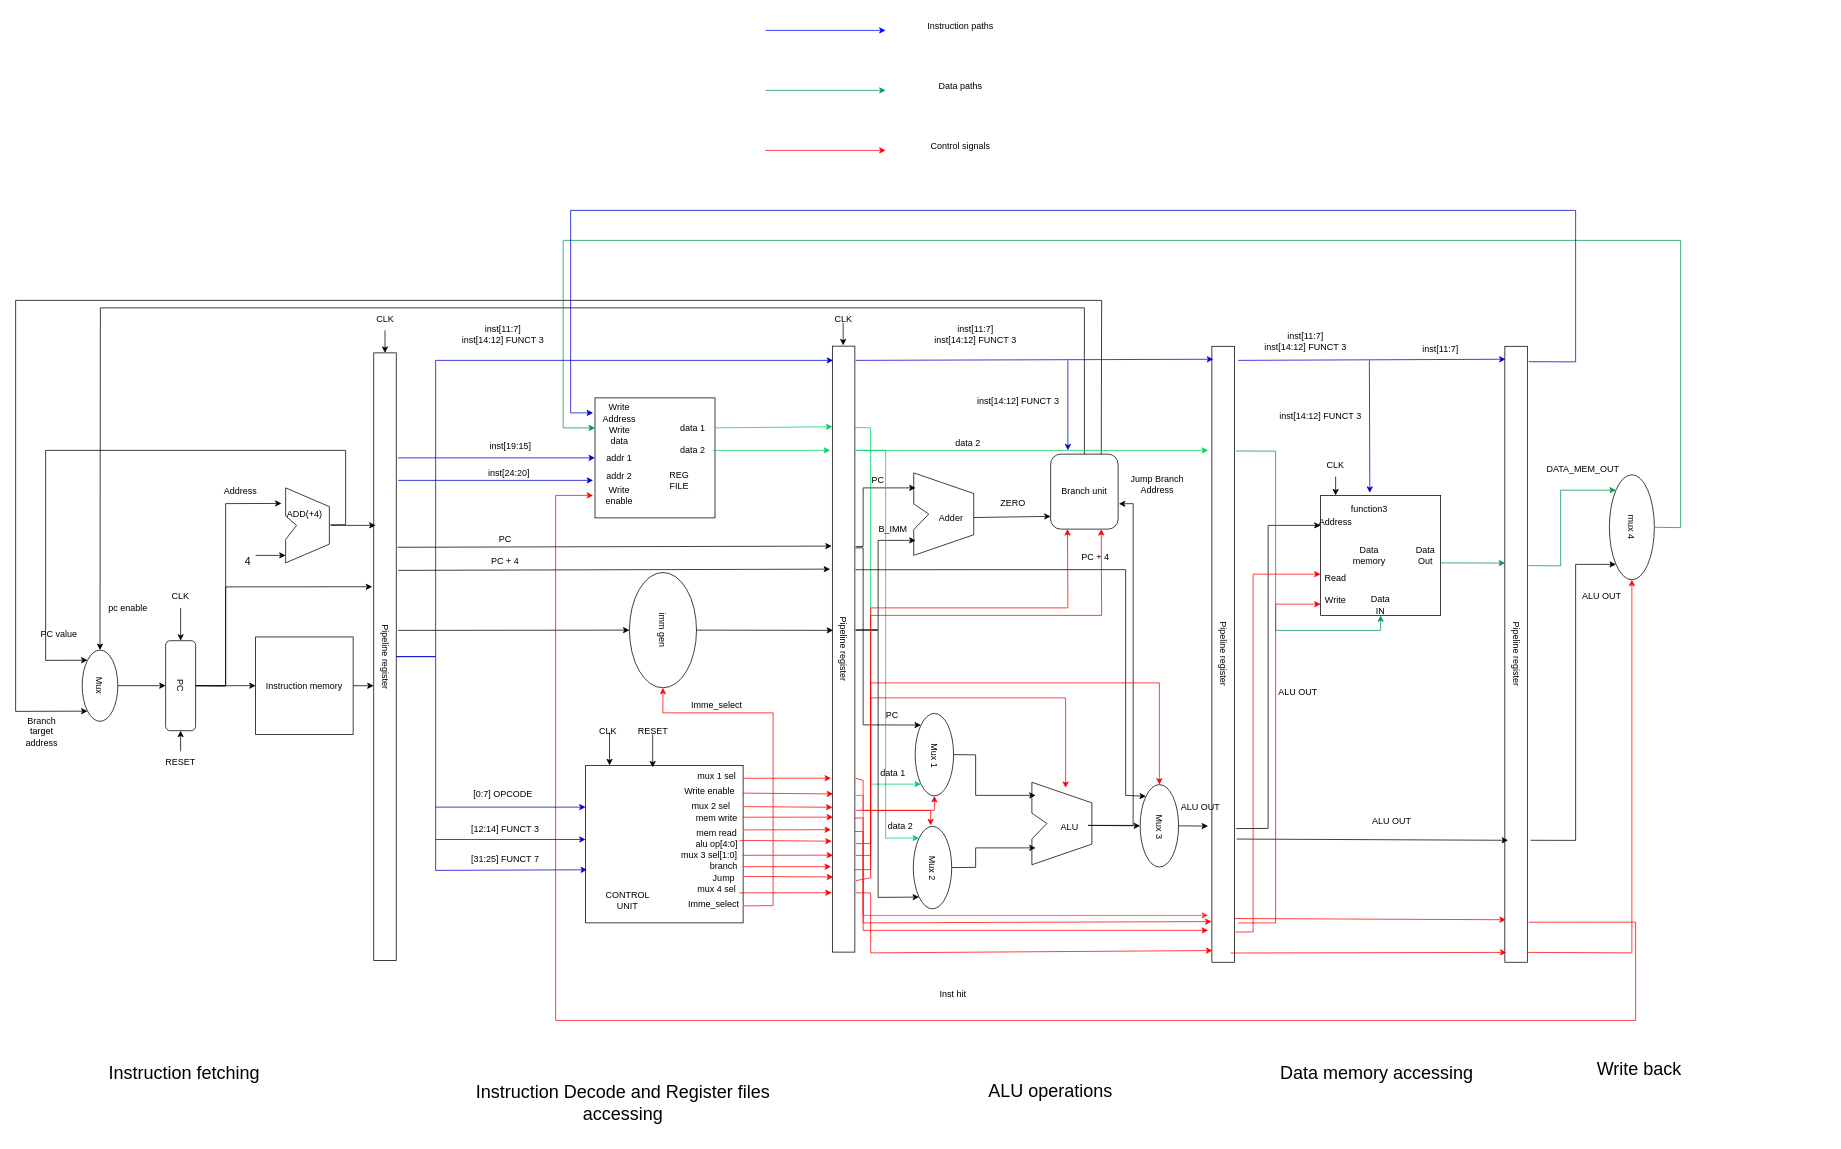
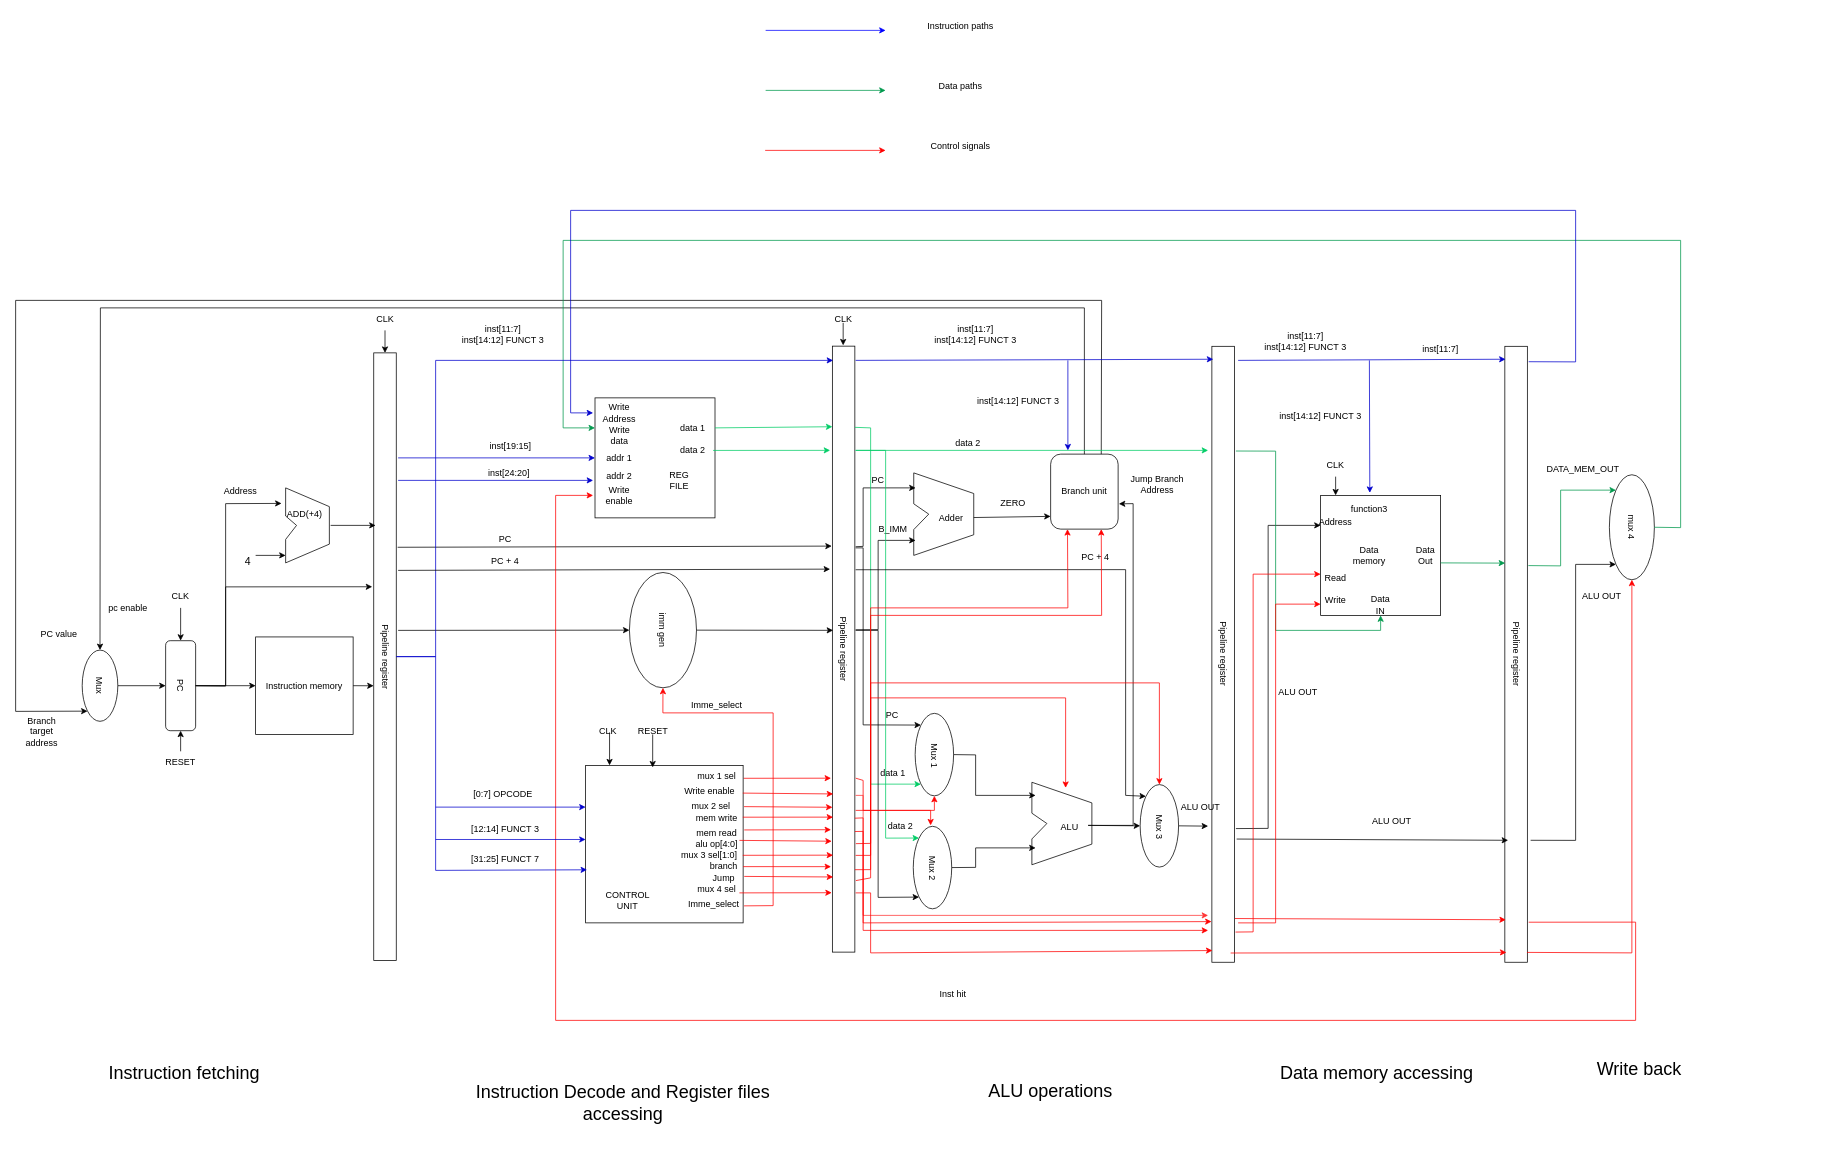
- <mxCell id="52" value="" style="endArrow=classic;html=1;rounded=0;entryX=0;entryY=1;entryDx=0;entryDy=0;exitX=0.996;exitY=0.976;exitDx=0;exitDy=0;exitPerimeter=0;" parent="1" source="13" target="3" edge="1"><mxGeometry width="50" height="50" relative="1" as="geometry"><mxPoint x="60" y="600" as="sourcePoint" /><mxPoint x="240" y="820" as="targetPoint" /><Array as="points"><mxPoint x="460" y="699" /><mxPoint x="460" y="600" /><mxPoint x="60" y="600" /><mxPoint x="60" y="880" /></Array></mxGeometry></mxCell>
